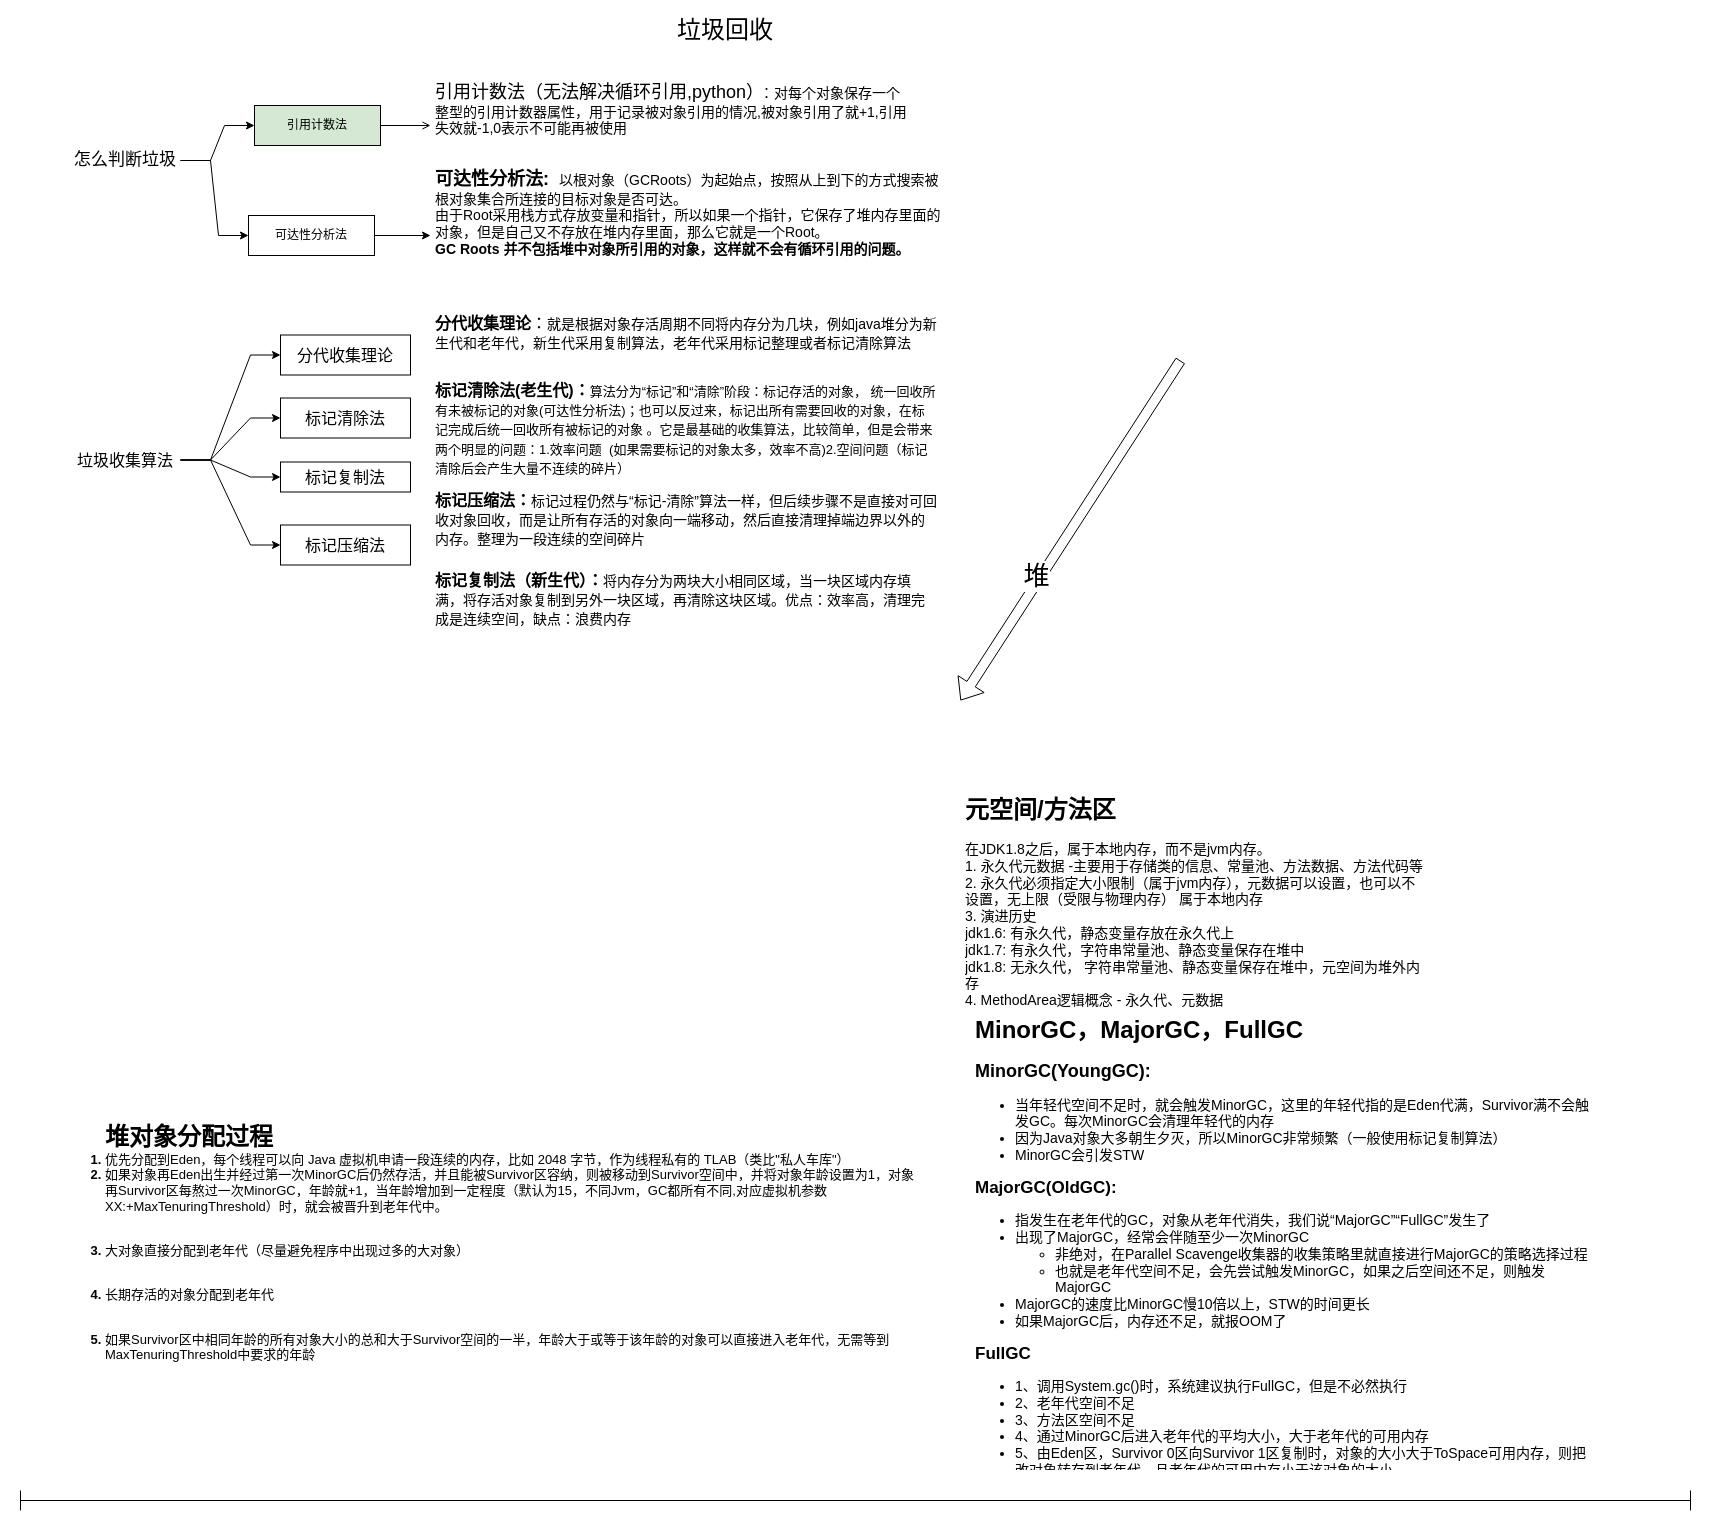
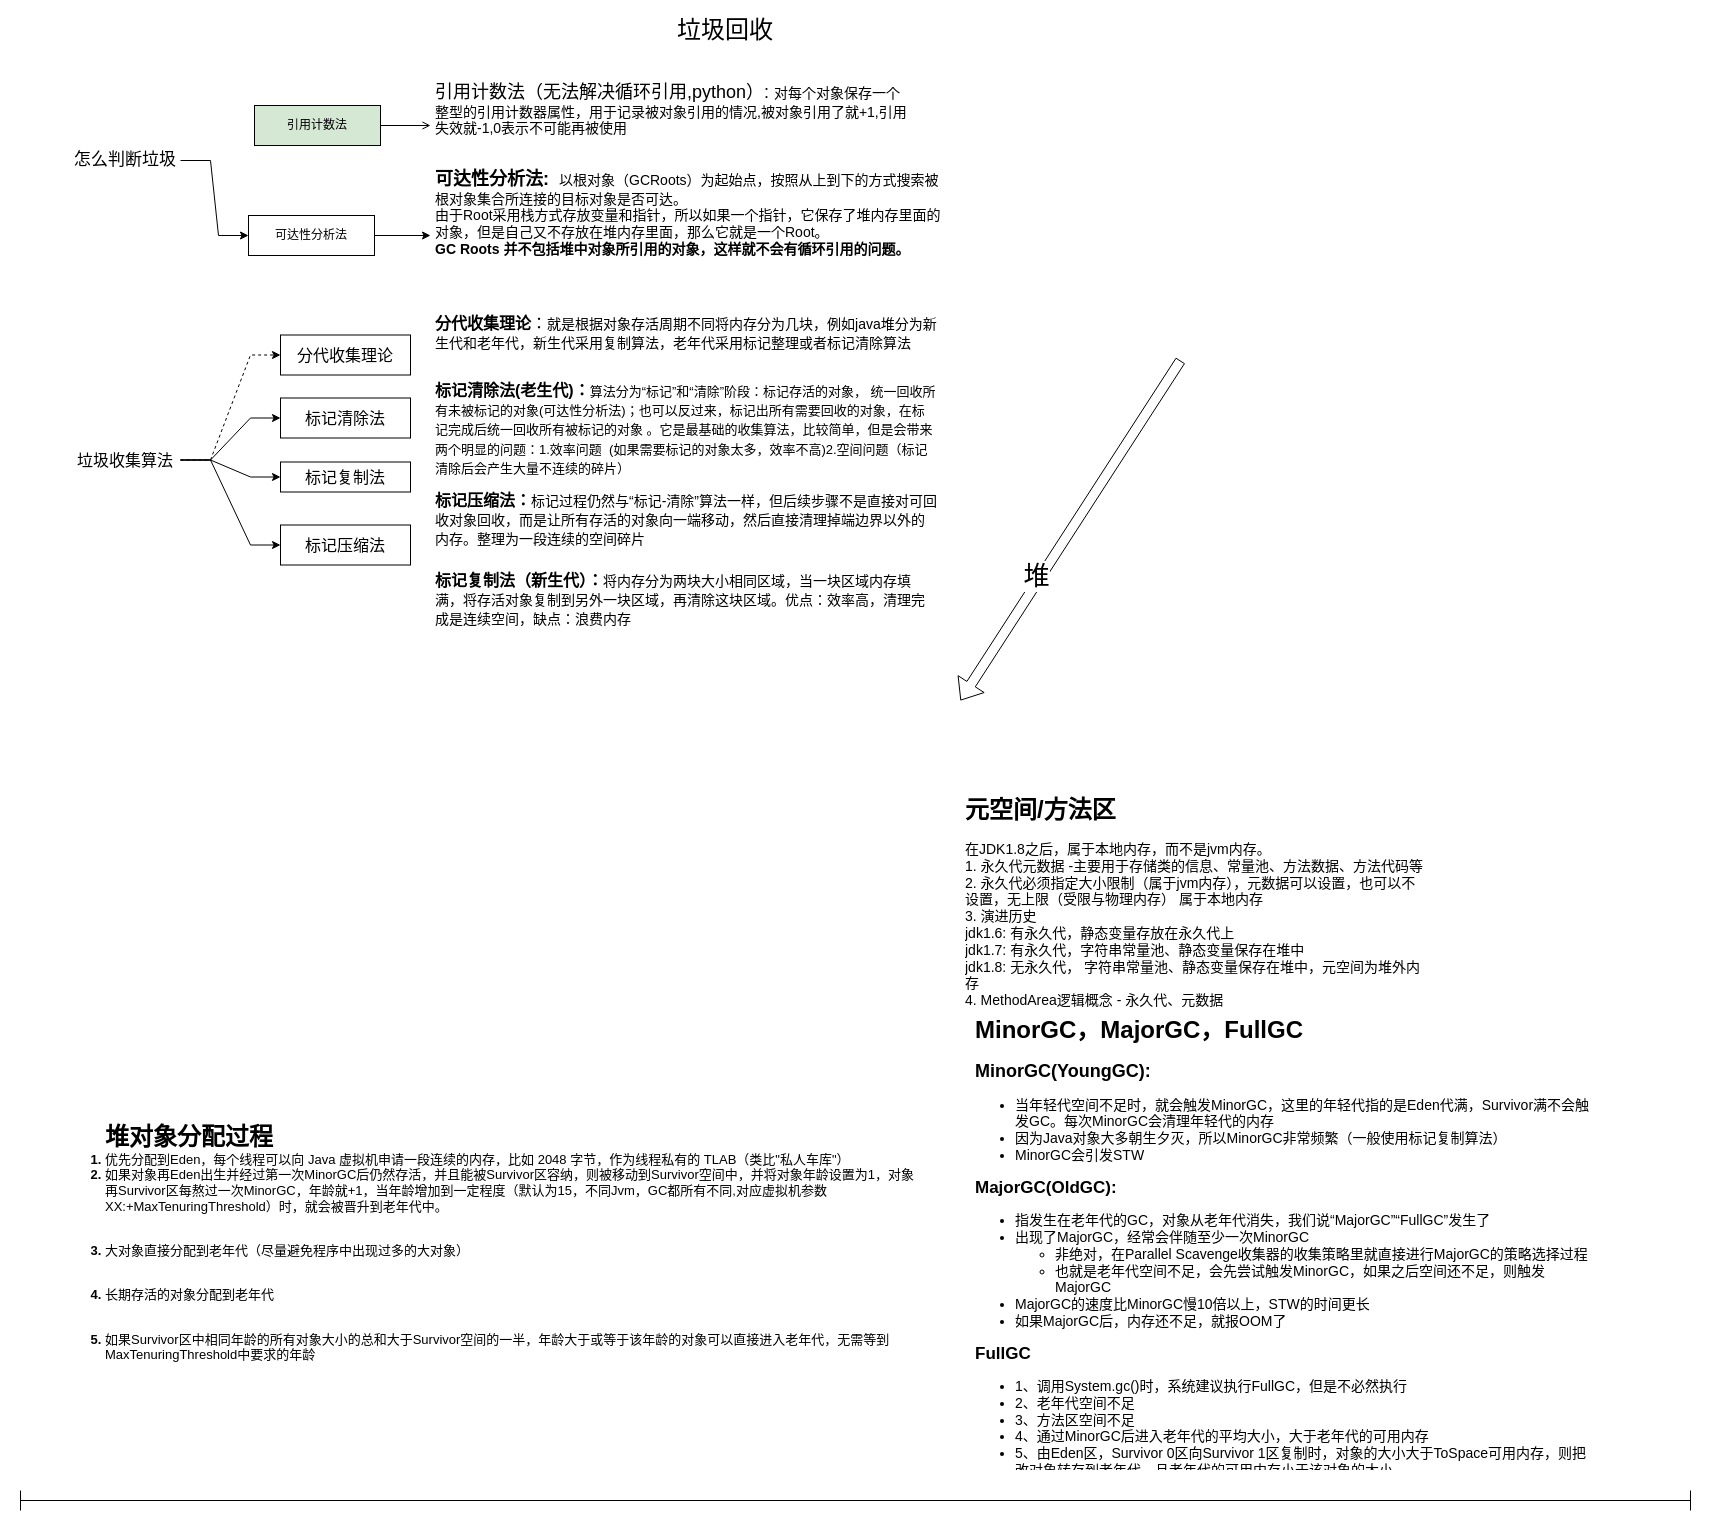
- <mxCell id="29" style="edgeStyle=entityRelationEdgeStyle;rounded=0;orthogonalLoop=1;jettySize=auto;html=1;exitX=1;exitY=0.5;exitDx=0;exitDy=0;" edge="1" parent="26" source="27" target="28"><mxGeometry relative="1" as="geometry" /></mxCell>
- <mxCell id="6" style="edgeStyle=entityRelationEdgeStyle;rounded=0;orthogonalLoop=1;jettySize=auto;html=1;entryX=0;entryY=0.5;entryDx=0;entryDy=0;fontSize=16;" parent="3" source="4" target="5" edge="1"><mxGeometry relative="1" as="geometry" /></mxCell>
+ <mxCell id="6" style="edgeStyle=entityRelationEdgeStyle;rounded=0;orthogonalLoop=1;jettySize=auto;html=1;entryX=0;entryY=0.5;entryDx=0;entryDy=0;fontSize=16;dashed=1;" parent="3" source="4" target="5" edge="1"><mxGeometry relative="1" as="geometry" /></mxCell>
